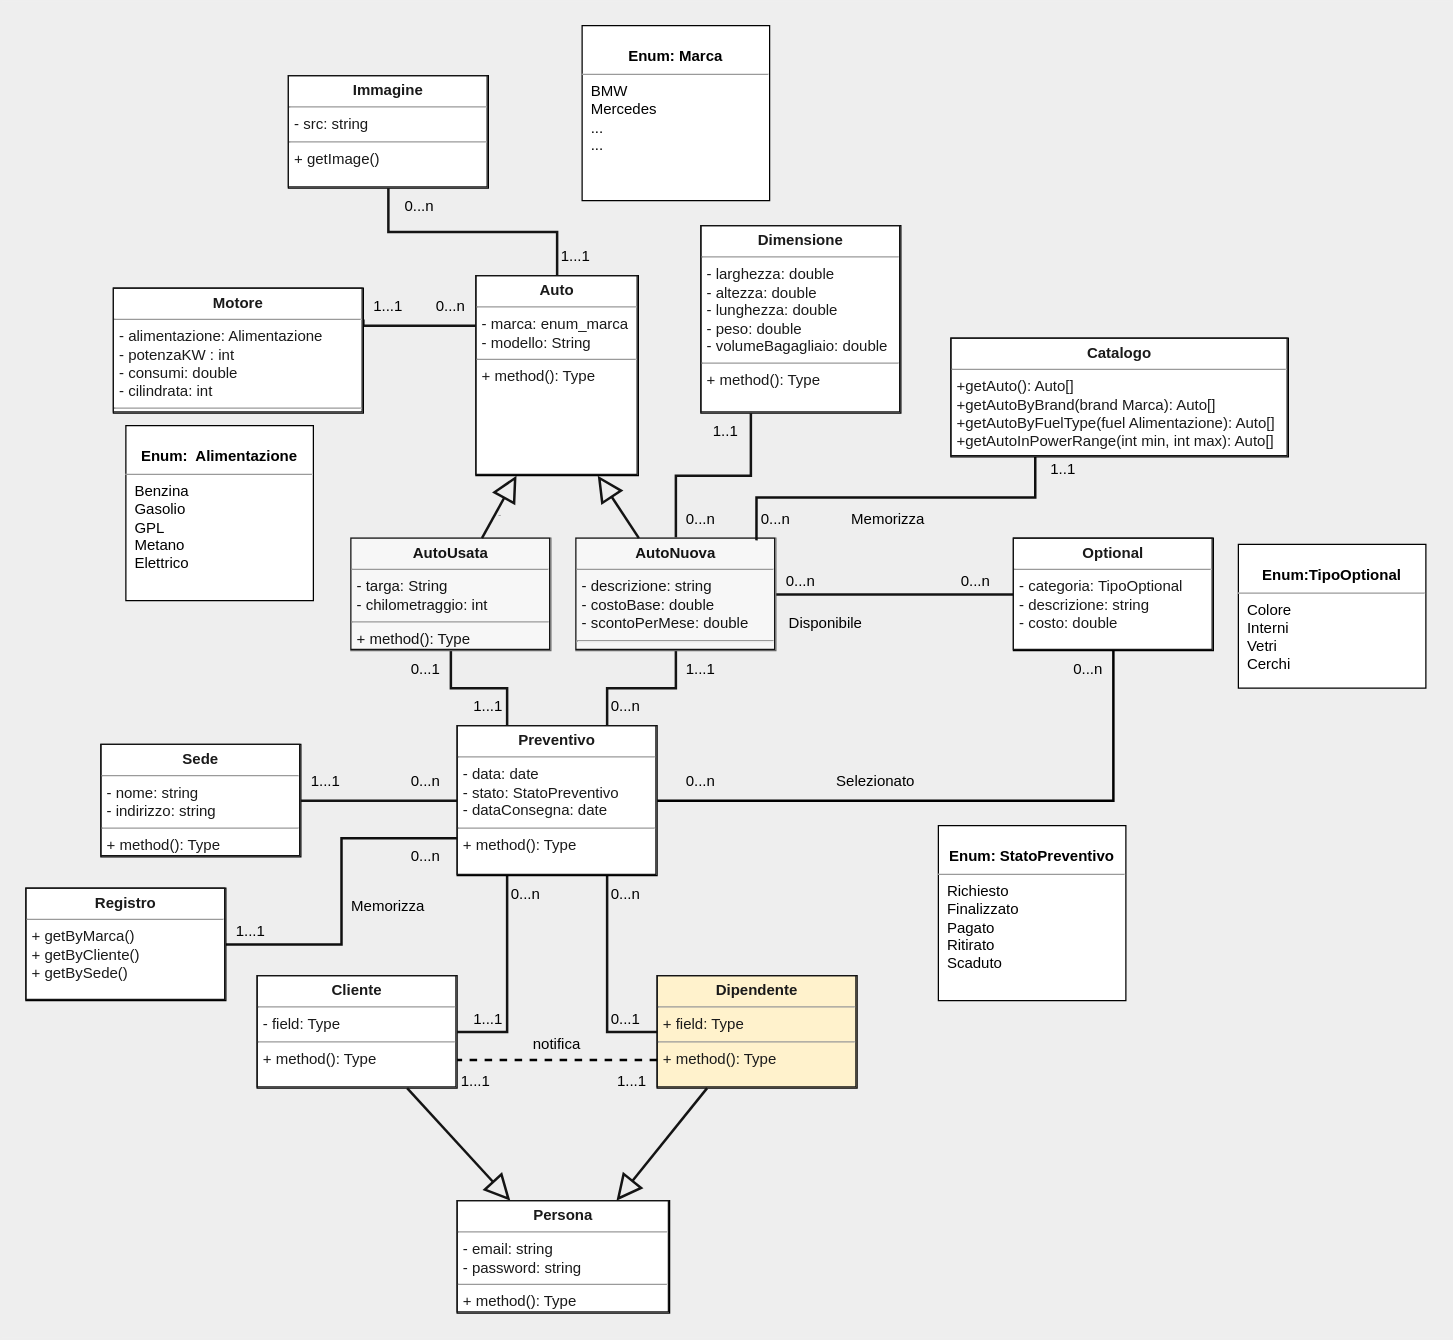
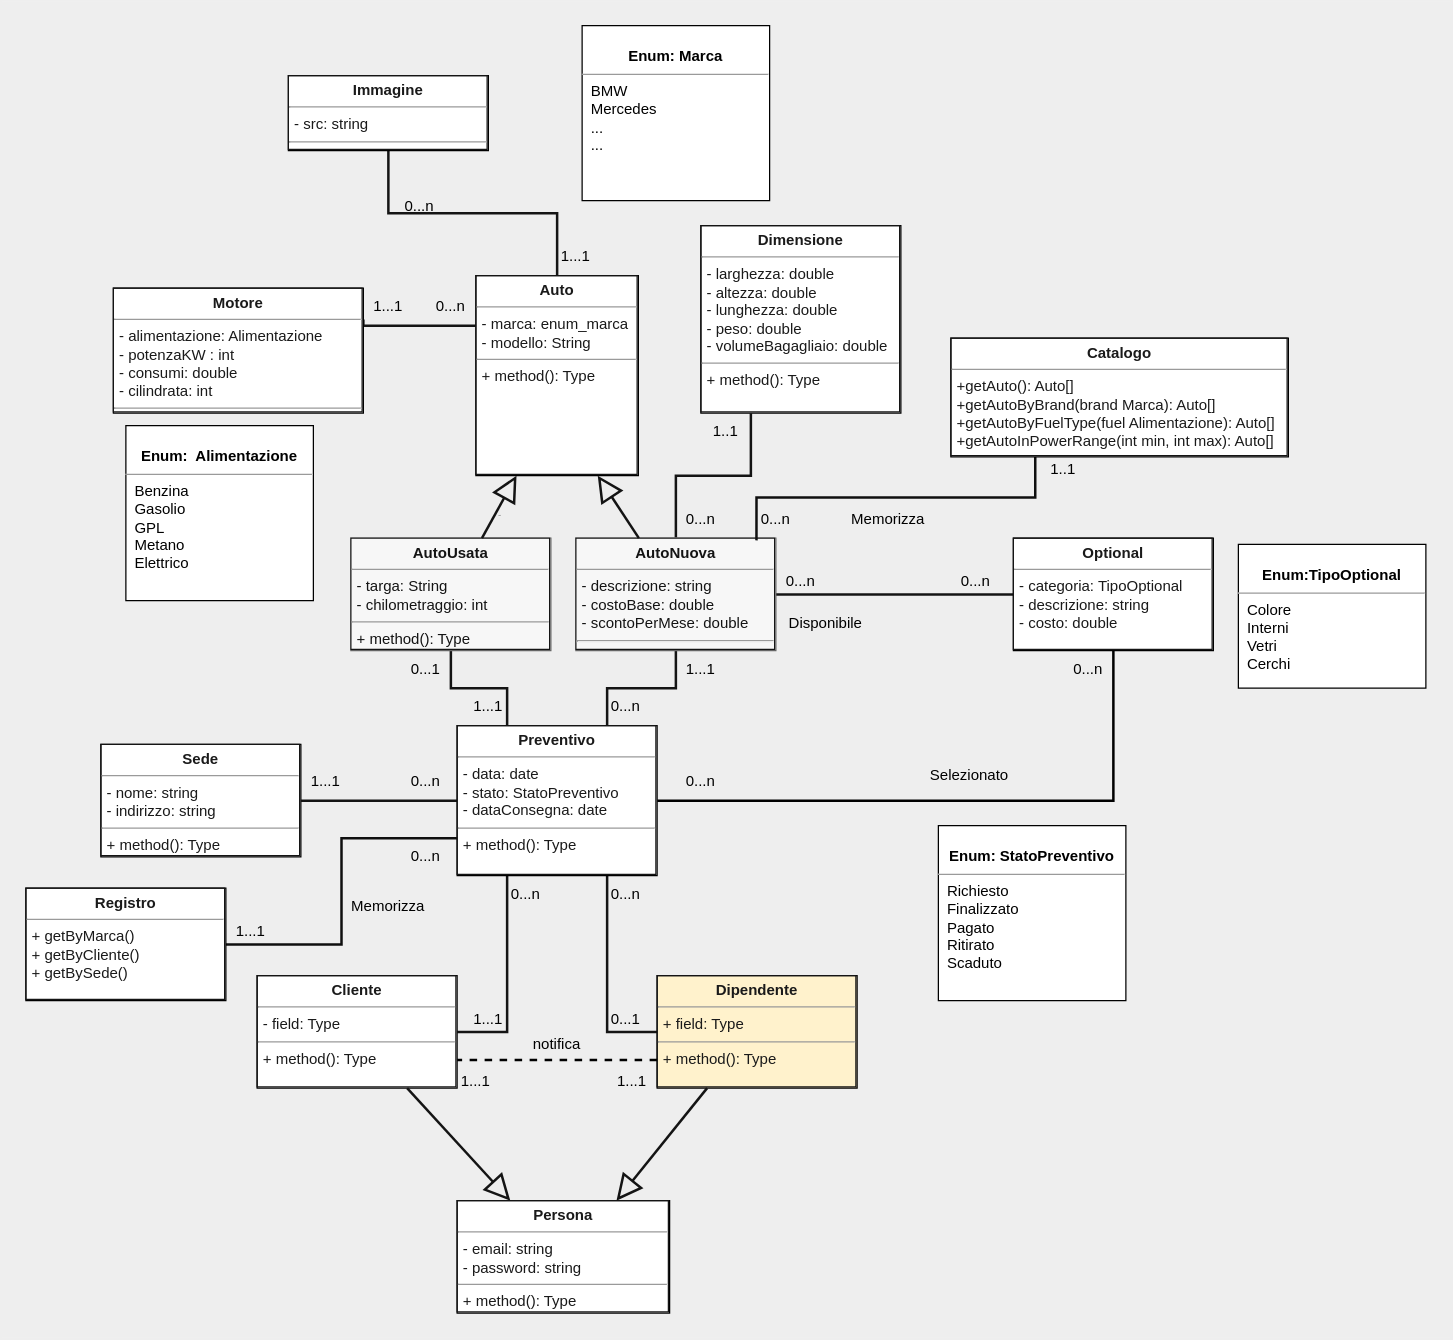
- <mxCell id="11" value="&lt;p style=&quot;margin:0px;margin-top:4px;text-align:center;&quot;&gt;&lt;b&gt;Immagine&lt;/b&gt;&lt;/p&gt;&lt;hr size=&quot;1&quot;&gt;&lt;p style=&quot;margin:0px;margin-left:4px;&quot;&gt;- src&lt;span style=&quot;background-color: initial;&quot;&gt;: string&lt;/span&gt;&lt;/p&gt;&lt;hr size=&quot;1&quot;&gt;&lt;p style=&quot;margin:0px;margin-left:4px;&quot;&gt;+ getImage()&lt;/p&gt;" style="verticalAlign=top;align=left;overflow=fill;fontSize=12;fontFamily=Helvetica;html=1;labelBorderColor=#141414;fillColor=#FFFFFF;strokeColor=default;fontColor=#1A1A1A;rounded=0;" parent="1" vertex="1"><mxGeometry x="230" y="60" width="160" height="90" as="geometry" /></mxCell>
+ <mxCell id="11" value="&lt;p style=&quot;margin:0px;margin-top:4px;text-align:center;&quot;&gt;&lt;b&gt;Immagine&lt;/b&gt;&lt;/p&gt;&lt;hr size=&quot;1&quot;&gt;&lt;p style=&quot;margin:0px;margin-left:4px;&quot;&gt;- src&lt;span style=&quot;background-color: initial;&quot;&gt;: string&lt;/span&gt;&lt;/p&gt;&lt;hr size=&quot;1&quot;&gt;&lt;p style=&quot;margin:0px;margin-left:4px;&quot;&gt;+ getImage()&lt;/p&gt;" style="verticalAlign=top;align=left;overflow=fill;fontSize=12;fontFamily=Helvetica;html=1;labelBorderColor=#141414;fillColor=#FFFFFF;strokeColor=default;fontColor=#1A1A1A;rounded=0;" parent="1" vertex="1"><mxGeometry x="230" y="60" width="160" height="60" as="geometry" /></mxCell>
- <mxCell id="49" value="&lt;font color=&quot;#000000&quot;&gt;Selezionato&lt;br&gt;&lt;/font&gt;" style="text;html=1;strokeColor=none;fillColor=none;align=center;verticalAlign=middle;whiteSpace=wrap;rounded=0;" parent="1" vertex="1"><mxGeometry x="670" y="610" width="60" height="30" as="geometry" /></mxCell>
+ <mxCell id="49" value="&lt;font color=&quot;#000000&quot;&gt;Selezionato&lt;br&gt;&lt;/font&gt;" style="text;html=1;strokeColor=none;fillColor=none;align=center;verticalAlign=middle;whiteSpace=wrap;rounded=0;" parent="1" vertex="1"><mxGeometry x="745" y="605" width="60" height="30" as="geometry" /></mxCell>
